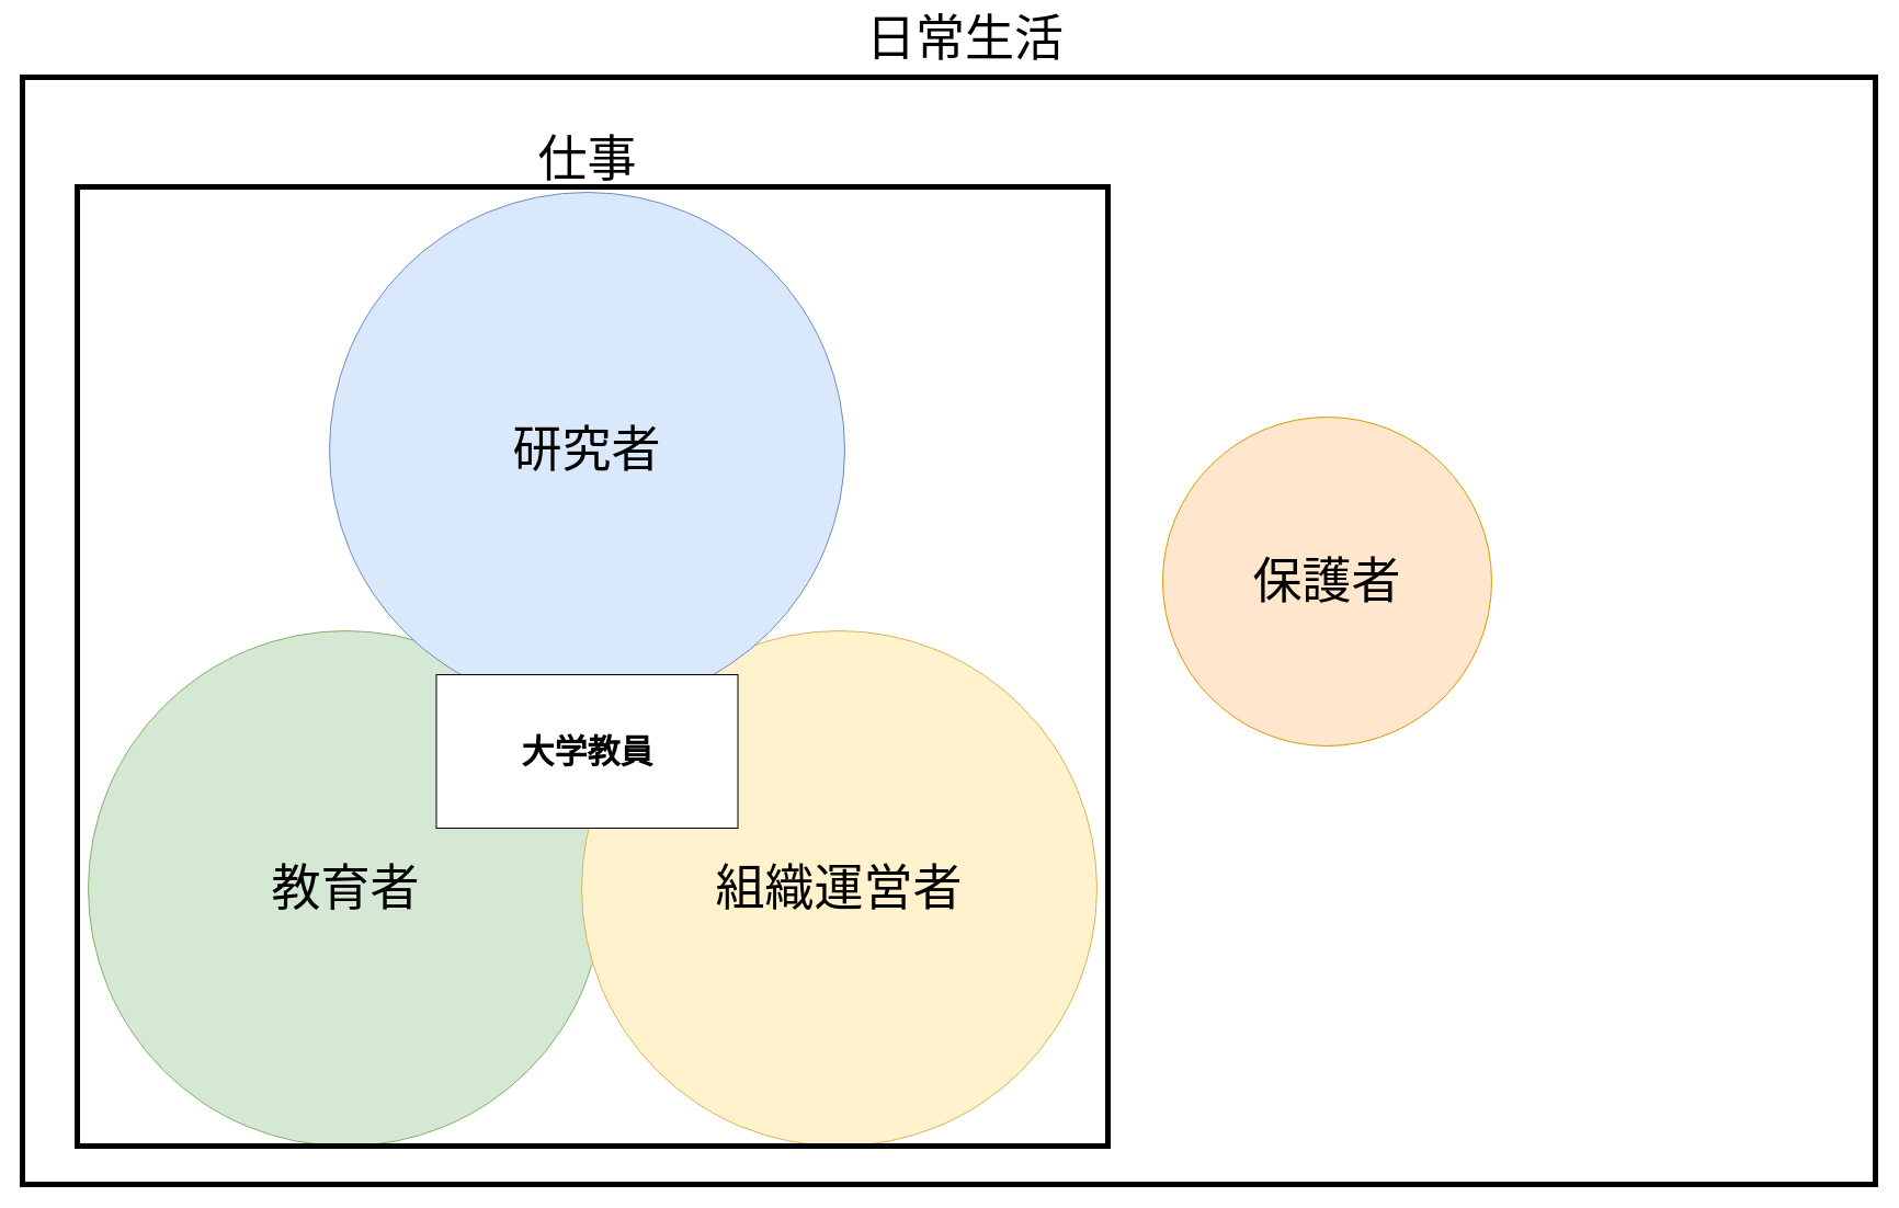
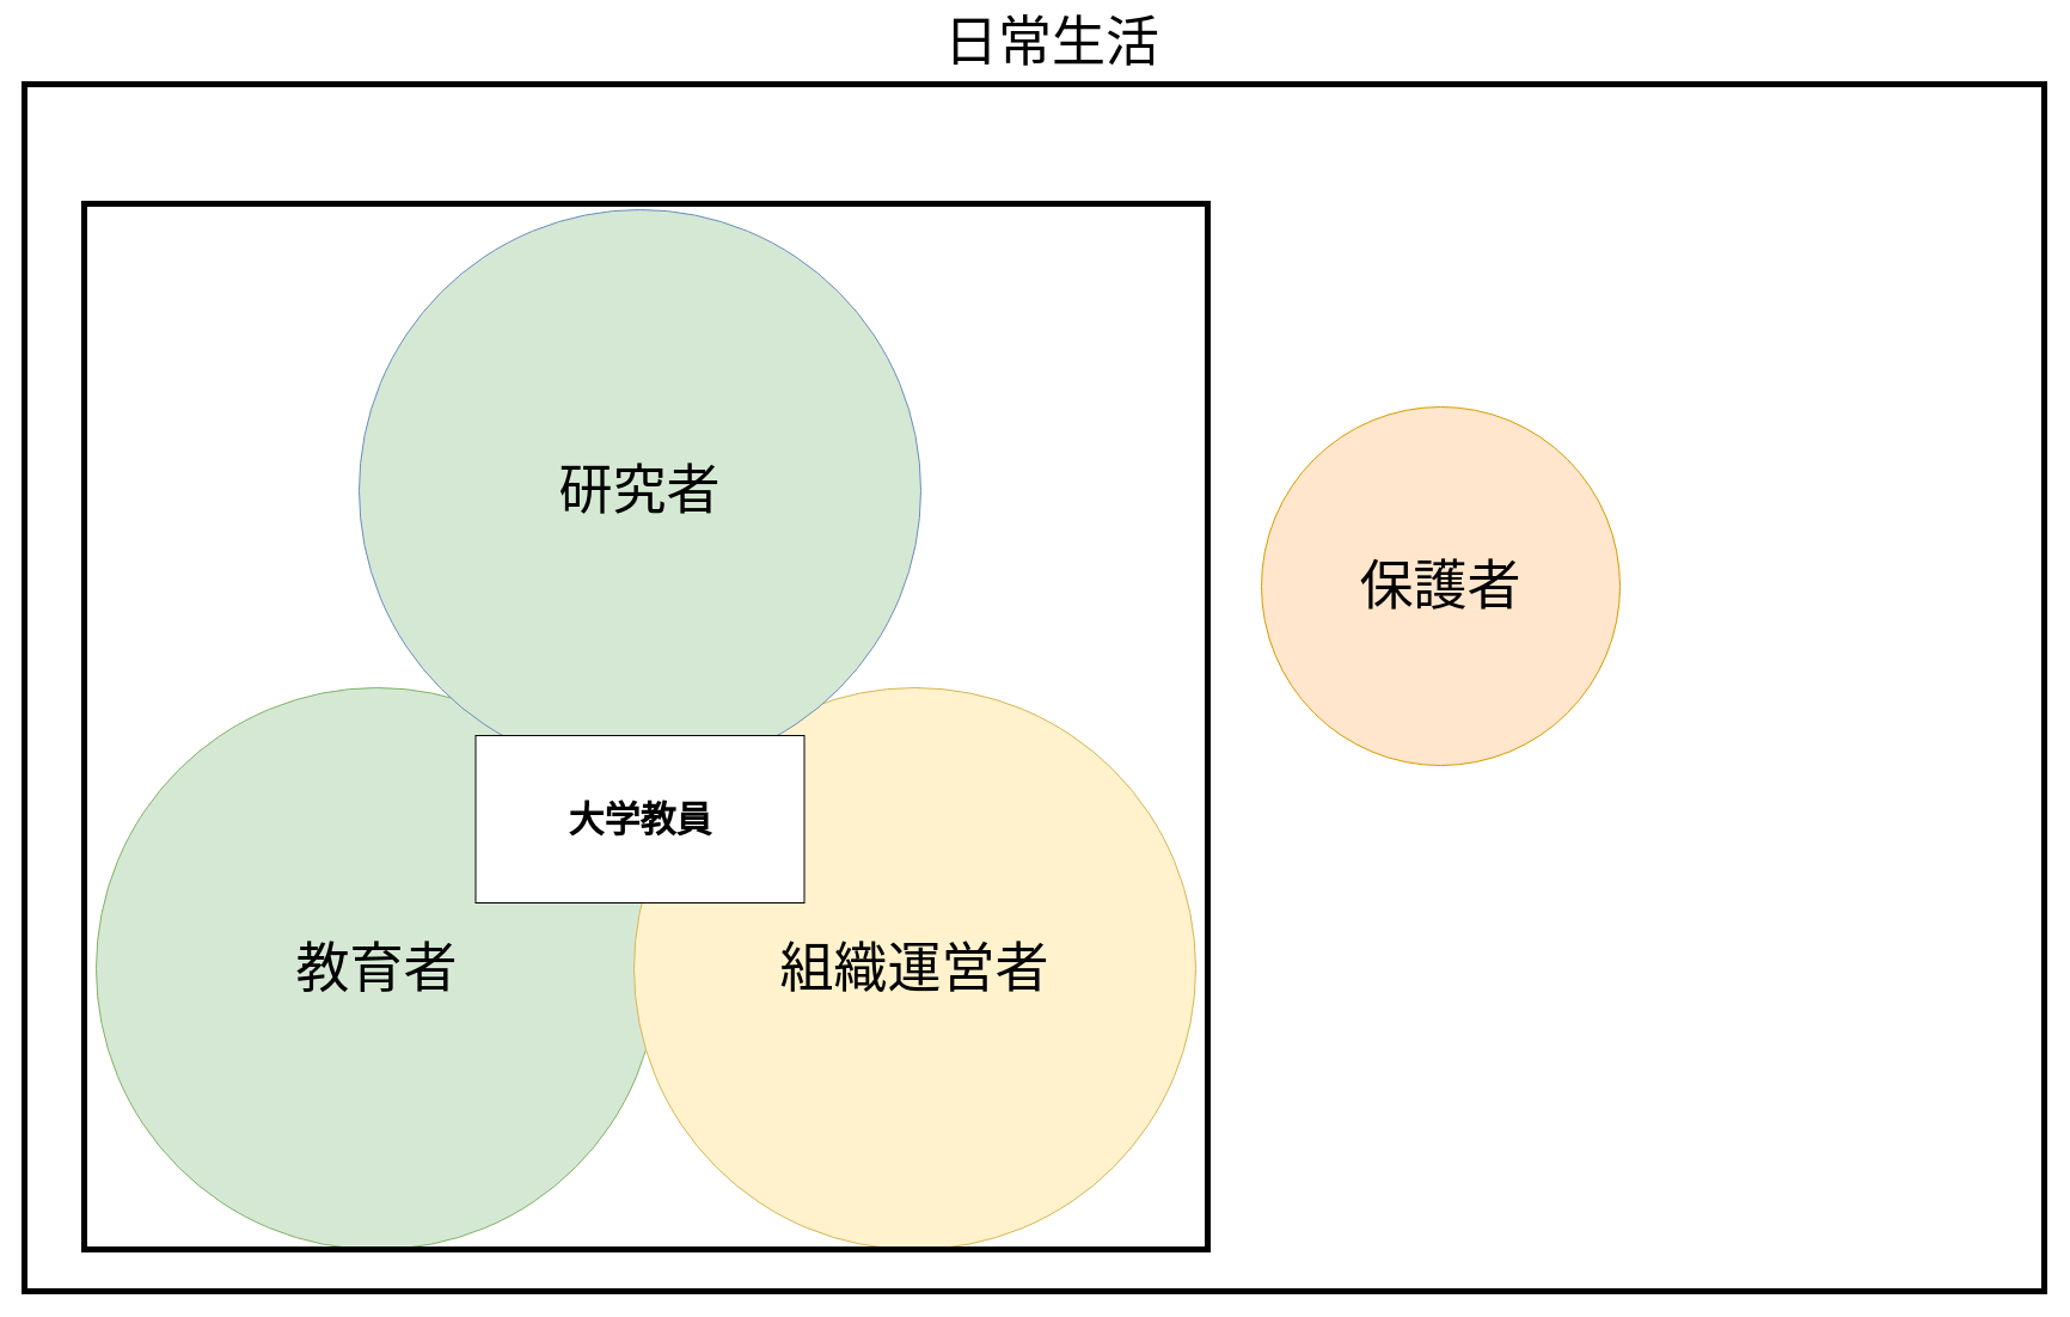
- <mxCell id="8" value="&lt;font style=&quot;font-size: 45px;&quot;&gt;仕事&lt;/font&gt;" style="text;html=1;align=center;verticalAlign=middle;whiteSpace=wrap;rounded=0;" vertex="1" parent="1"><mxGeometry x="437.5" y="130" width="195" height="30" as="geometry" /></mxCell>
- <mxCell id="4" value="&lt;font style=&quot;font-size: 45px;&quot;&gt;研究者&lt;/font&gt;" style="ellipse;whiteSpace=wrap;html=1;aspect=fixed;fillColor=#dae8fc;strokeColor=#6c8ebf;" vertex="1" parent="1"><mxGeometry x="300" y="175" width="470" height="470" as="geometry" /></mxCell>
+ <mxCell id="4" value="&lt;font style=&quot;font-size: 45px;&quot;&gt;研究者&lt;/font&gt;" style="ellipse;whiteSpace=wrap;html=1;aspect=fixed;fillColor=#d5e8d4;strokeColor=#6c8ebf;" vertex="1" parent="1"><mxGeometry x="300" y="175" width="470" height="470" as="geometry" /></mxCell>
- <mxCell id="6" value="&lt;span style=&quot;font-size: 45px;&quot;&gt;保護者&lt;/span&gt;" style="ellipse;whiteSpace=wrap;html=1;aspect=fixed;fillColor=#ffe6cc;strokeColor=#d79b00;" vertex="1" parent="1"><mxGeometry x="1060" y="380" width="300" height="300" as="geometry" /></mxCell>
+ <mxCell id="6" value="&lt;span style=&quot;font-size: 45px;&quot;&gt;保護者&lt;/span&gt;" style="ellipse;whiteSpace=wrap;html=1;aspect=fixed;fillColor=#ffe6cc;strokeColor=#d79b00;" vertex="1" parent="1"><mxGeometry x="1055" y="340" width="300" height="300" as="geometry" /></mxCell>
